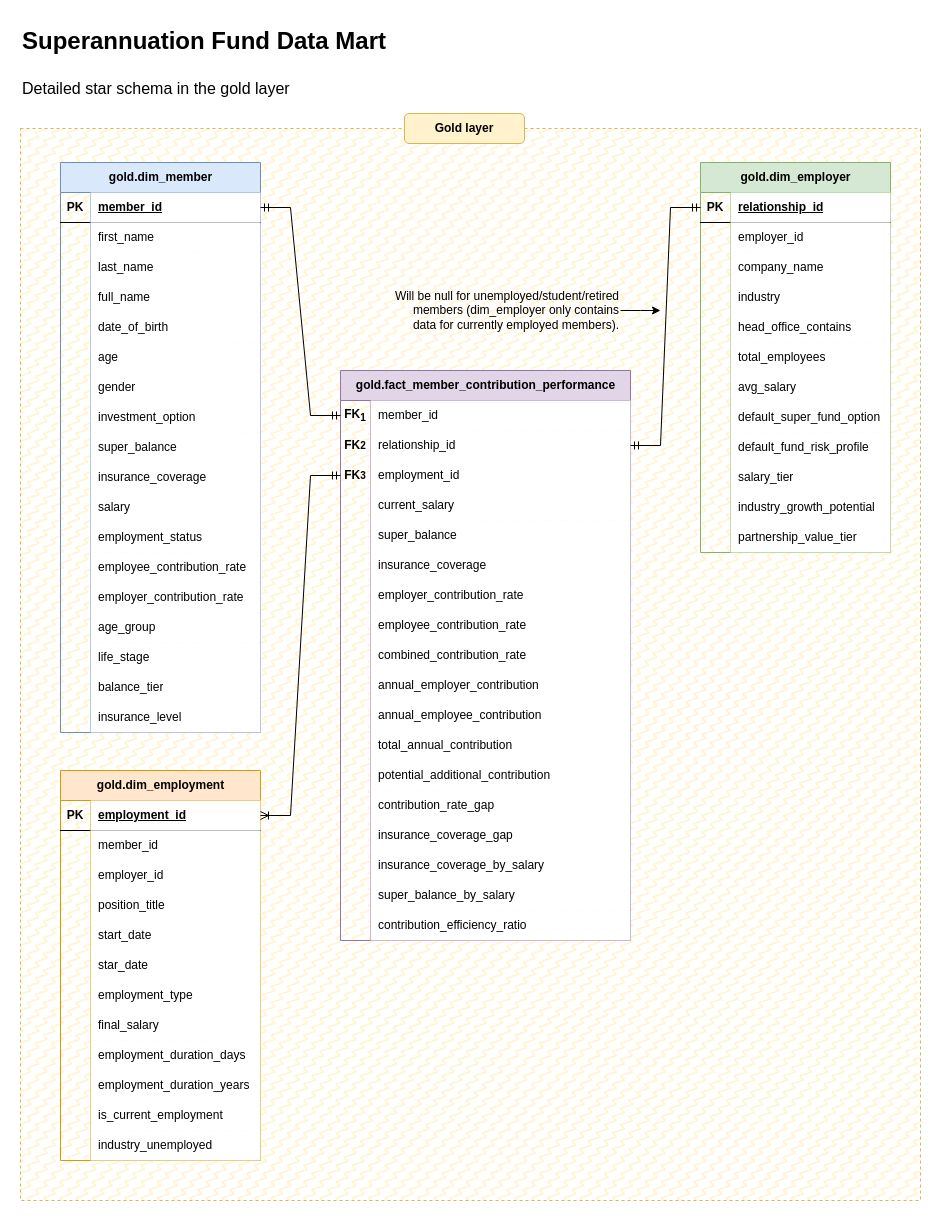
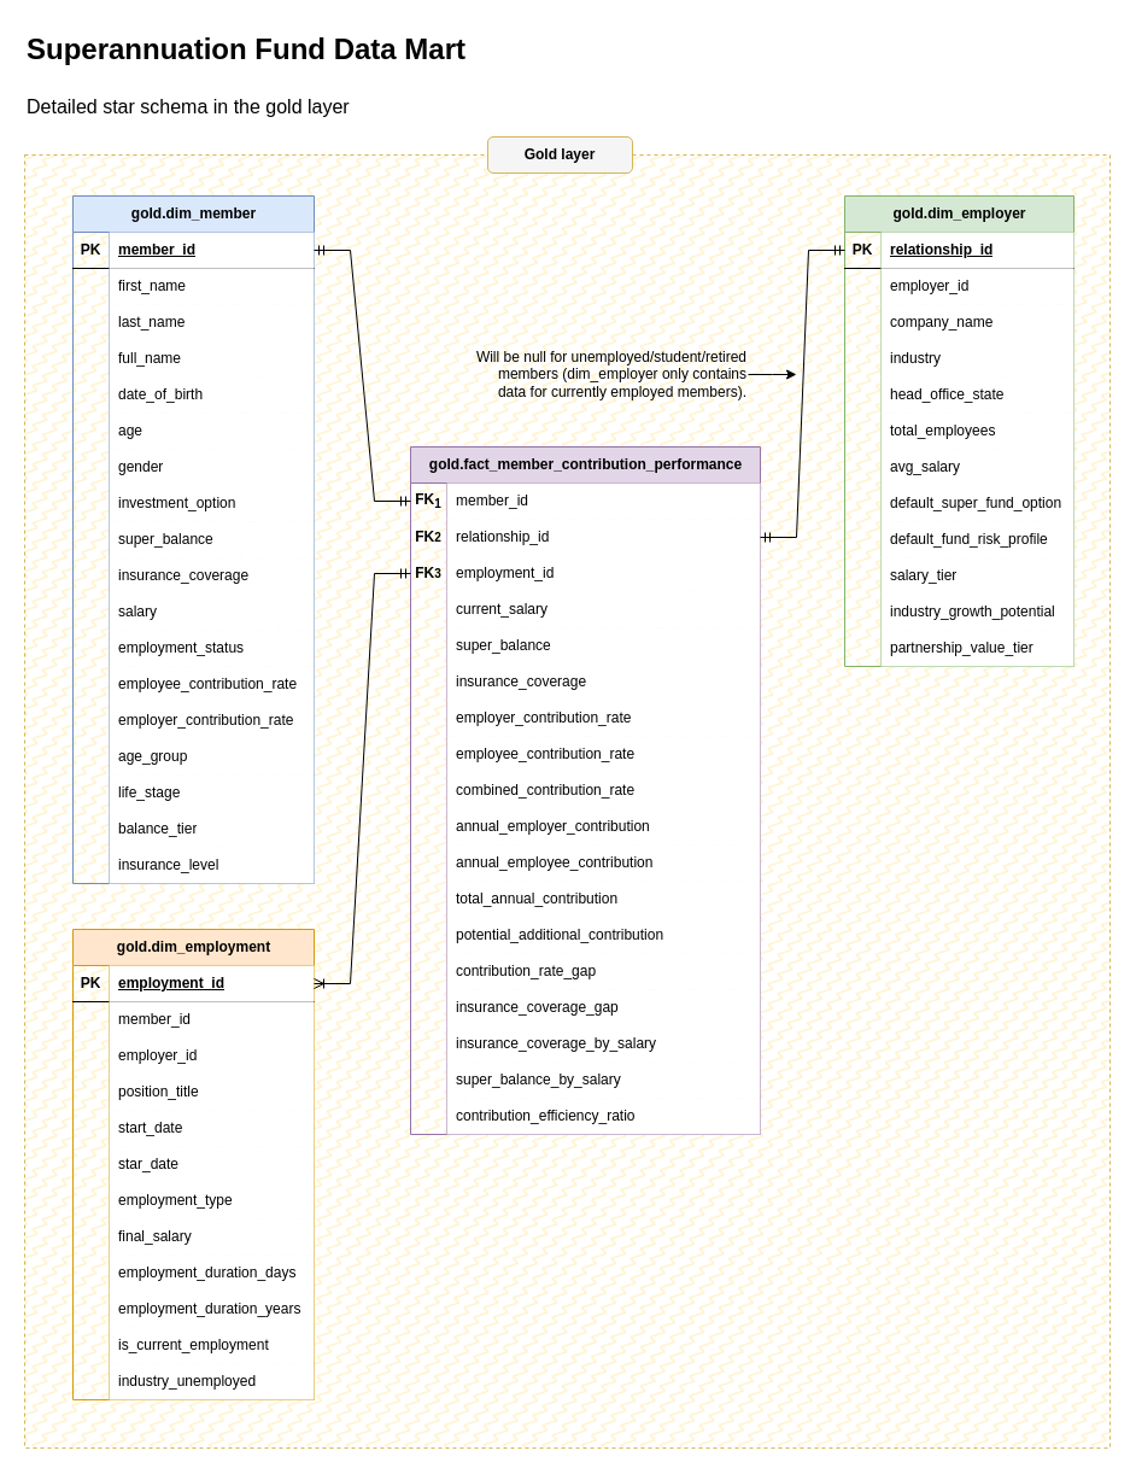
- <mxCell id="151" value="&lt;b&gt;Gold layer&lt;/b&gt;" style="rounded=1;whiteSpace=wrap;html=1;fillColor=#fff2cc;strokeColor=#d6b656;" parent="1" vertex="1"><mxGeometry x="404" y="113" width="120" height="30" as="geometry" /></mxCell>
+ <mxCell id="151" value="&lt;b&gt;Gold layer&lt;/b&gt;" style="rounded=1;whiteSpace=wrap;html=1;fillColor=#f5f5f5;strokeColor=#d6b656;" parent="1" vertex="1"><mxGeometry x="404" y="113" width="120" height="30" as="geometry" /></mxCell>
- <mxCell id="128" value="head_office_contains" style="shape=partialRectangle;connectable=0;top=0;left=0;bottom=0;right=0;align=left;spacingLeft=6;overflow=hidden;whiteSpace=wrap;html=1;" parent="126" vertex="1"><mxGeometry x="30.0" width="160.0" height="30" as="geometry"><mxRectangle width="160.0" height="30" as="alternateBounds" /></mxGeometry></mxCell>
+ <mxCell id="128" value="head_office_state" style="shape=partialRectangle;connectable=0;top=0;left=0;bottom=0;right=0;align=left;spacingLeft=6;overflow=hidden;whiteSpace=wrap;html=1;" parent="126" vertex="1"><mxGeometry x="30.0" width="160.0" height="30" as="geometry"><mxRectangle width="160.0" height="30" as="alternateBounds" /></mxGeometry></mxCell>
